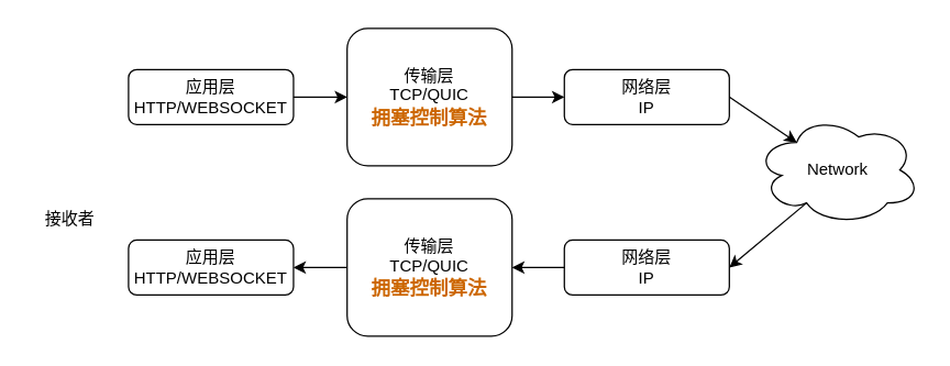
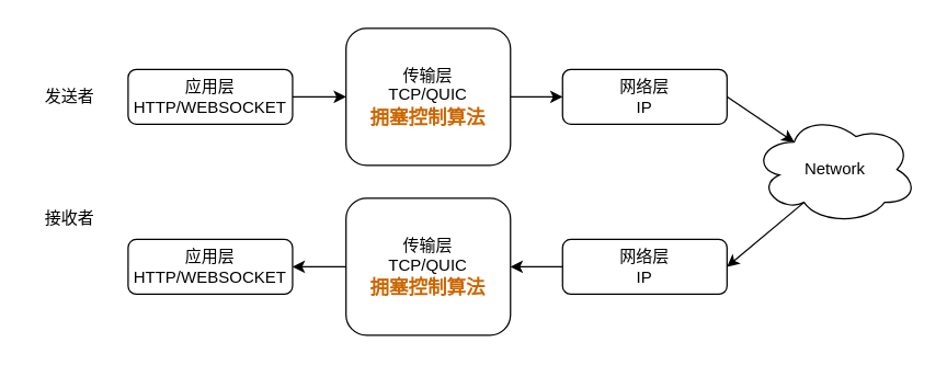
+ <mxCell id="15" value="发送者" style="text;html=1;align=center;verticalAlign=middle;resizable=0;points=[];autosize=1;strokeColor=none;fillColor=none;" vertex="1" parent="1"><mxGeometry x="20" y="55" width="60" height="30" as="geometry" /></mxCell>
